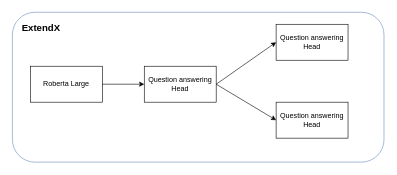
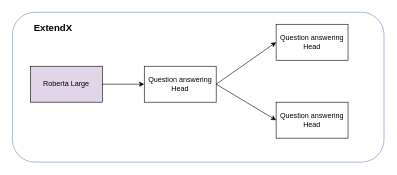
- <mxCell id="10" value="&lt;font style=&quot;font-size: 16px;&quot;&gt;&lt;b&gt;ExtendX&lt;/b&gt;&lt;/font&gt;" style="text;strokeColor=none;fillColor=none;align=left;verticalAlign=middle;spacingLeft=4;spacingRight=4;overflow=hidden;points=[[0,0.5],[1,0.5]];portConstraint=eastwest;rotatable=0;whiteSpace=wrap;html=1;" parent="1" vertex="1"><mxGeometry x="30" y="30" width="80" height="30" as="geometry" /></mxCell>
+ <mxCell id="10" value="&lt;font style=&quot;font-size: 16px;&quot;&gt;&lt;b&gt;ExtendX&lt;/b&gt;&lt;/font&gt;" style="text;strokeColor=none;fillColor=none;align=left;verticalAlign=middle;spacingLeft=4;spacingRight=4;overflow=hidden;points=[[0,0.5],[1,0.5]];portConstraint=eastwest;rotatable=0;whiteSpace=wrap;html=1;" parent="1" vertex="1"><mxGeometry x="50" y="30" width="80" height="30" as="geometry" /></mxCell>
- <mxCell id="3" value="Roberta Large" style="rounded=0;whiteSpace=wrap;html=1;" parent="1" vertex="1"><mxGeometry x="50" y="110" width="120" height="60" as="geometry" /></mxCell>
+ <mxCell id="3" value="Roberta Large" style="rounded=0;whiteSpace=wrap;html=1;fillColor=#e1d5e7;" parent="1" vertex="1"><mxGeometry x="50" y="110" width="120" height="60" as="geometry" /></mxCell>
